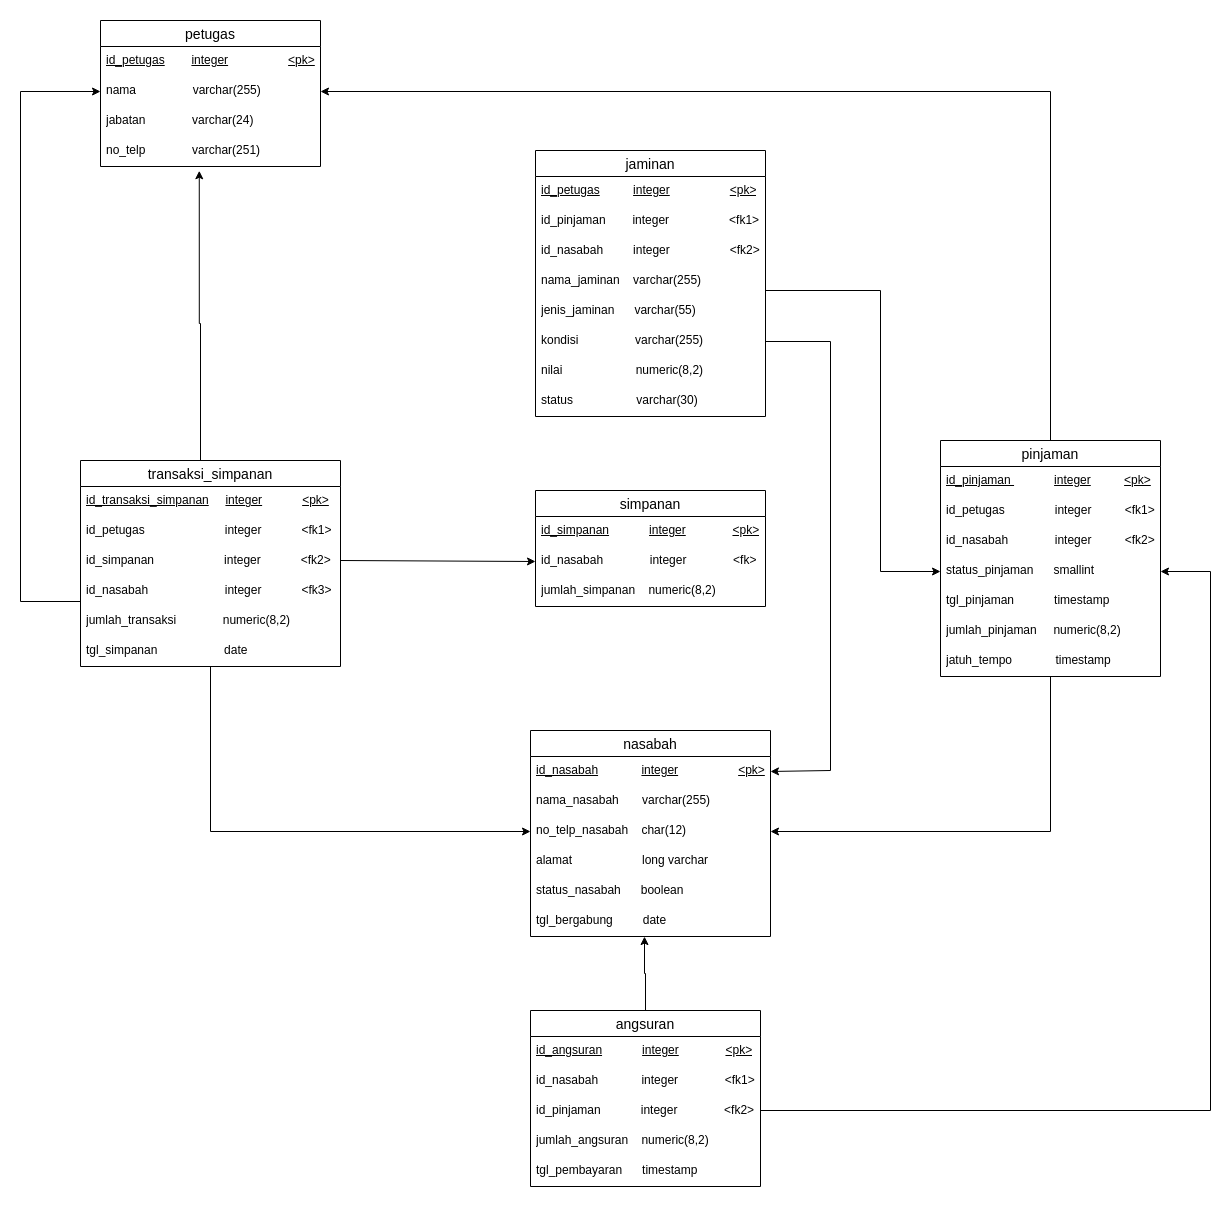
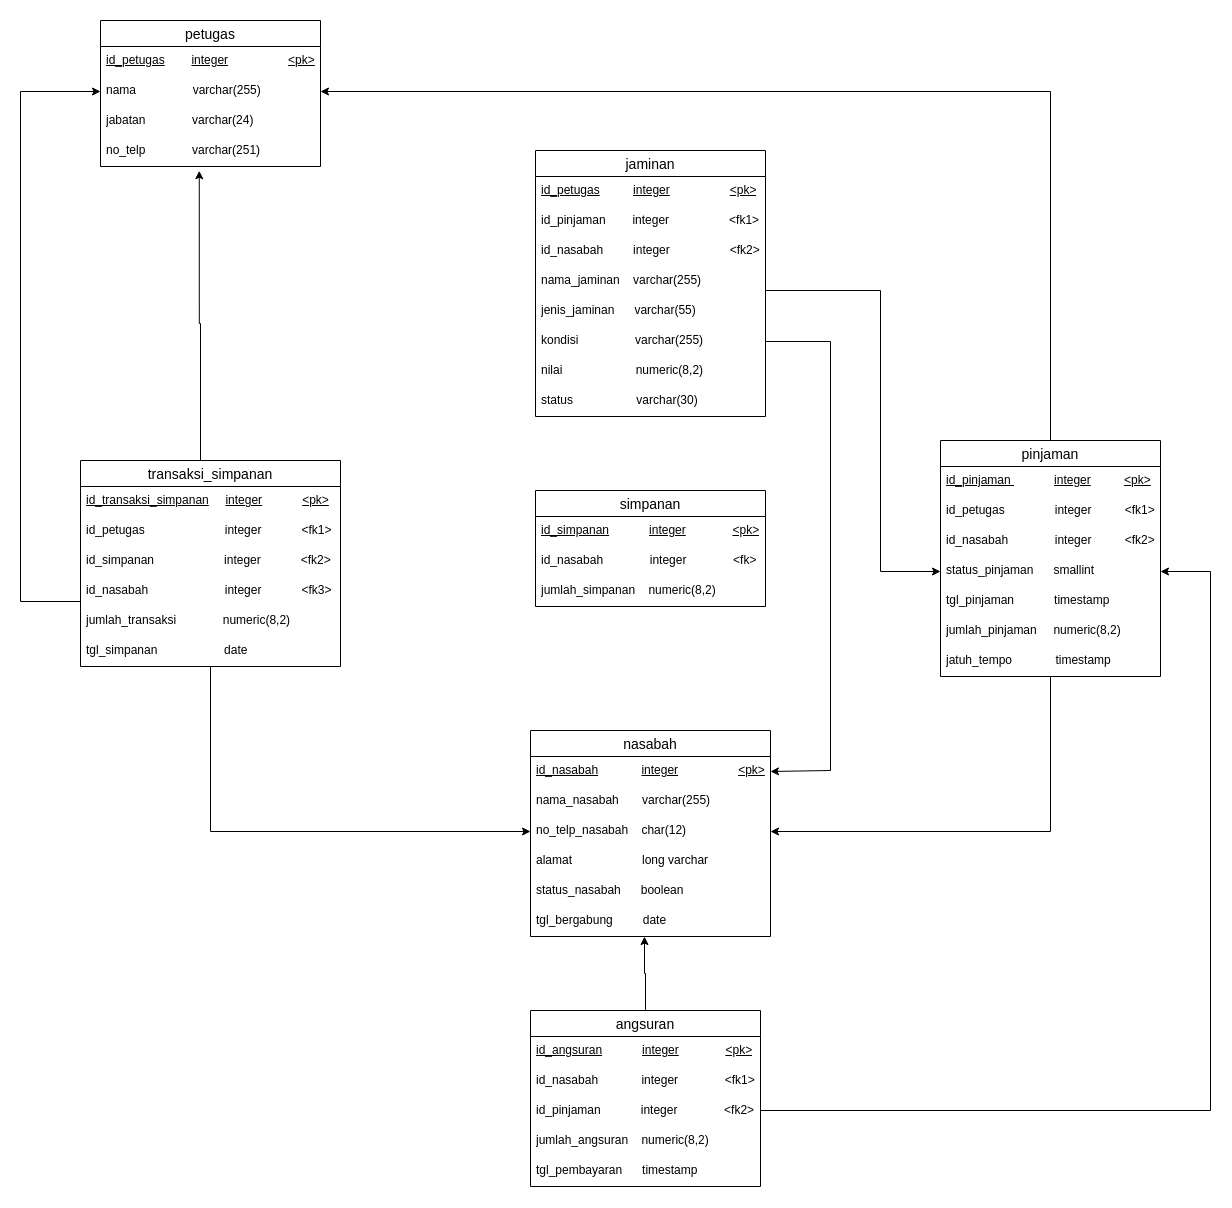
- <mxCell id="39" style="edgeStyle=orthogonalEdgeStyle;rounded=0;orthogonalLoop=1;jettySize=auto;html=1;entryX=0;entryY=0.5;entryDx=0;entryDy=0;exitX=1;exitY=0.5;exitDx=0;exitDy=0;" edge="1" parent="1" source="45" target="26"><mxGeometry relative="1" as="geometry"><Array as="points"><mxPoint x="340" y="560" /><mxPoint x="535" y="560" /></Array></mxGeometry></mxCell>
